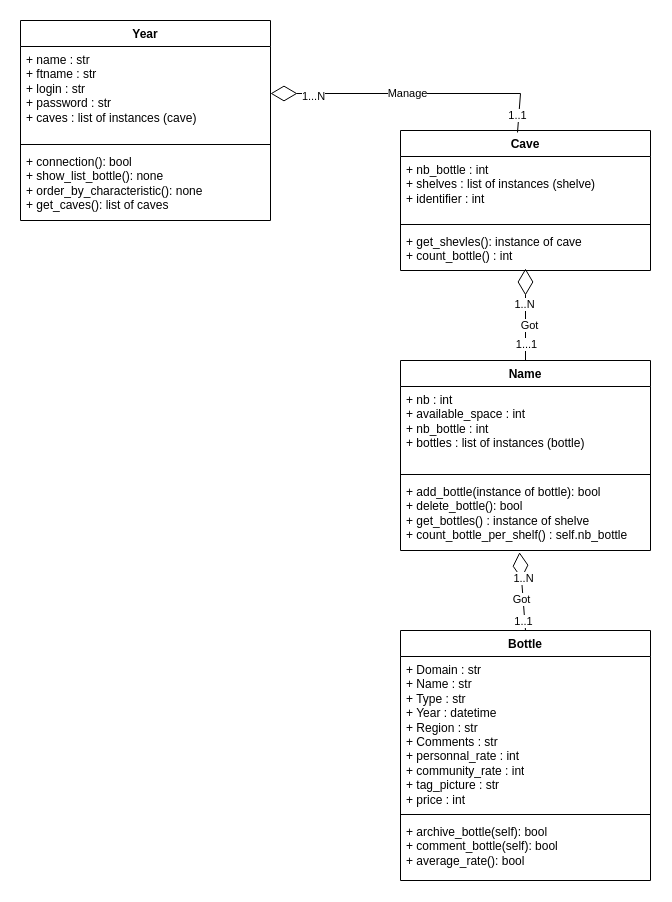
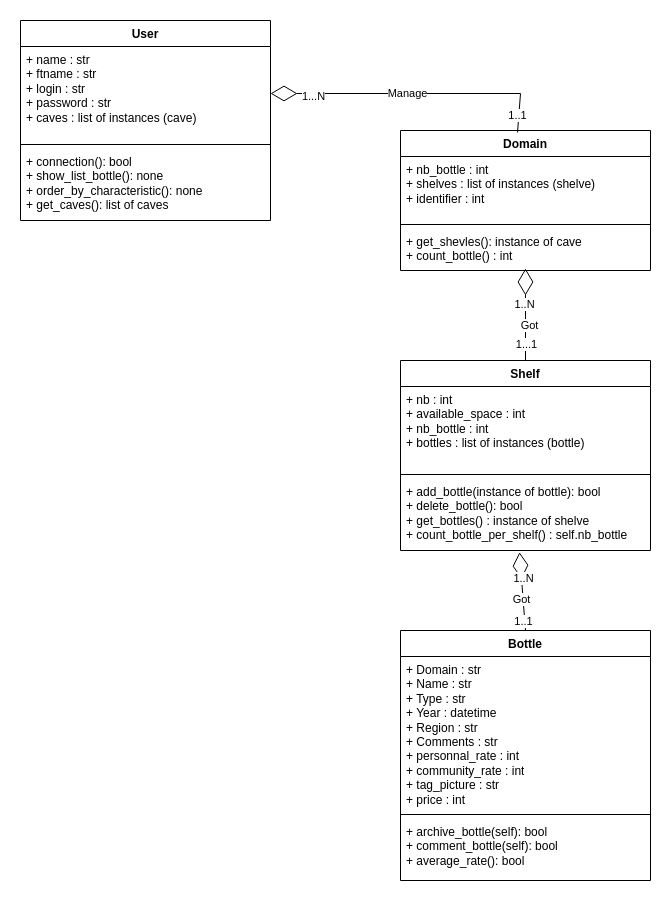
- <mxCell id="2" value="Year" style="swimlane;fontStyle=1;align=center;verticalAlign=top;childLayout=stackLayout;horizontal=1;startSize=26;horizontalStack=0;resizeParent=1;resizeParentMax=0;resizeLast=0;collapsible=1;marginBottom=0;whiteSpace=wrap;html=1;" vertex="1" parent="1"><mxGeometry x="20" y="20" width="250" height="200" as="geometry" /></mxCell>
+ <mxCell id="2" value="User" style="swimlane;fontStyle=1;align=center;verticalAlign=top;childLayout=stackLayout;horizontal=1;startSize=26;horizontalStack=0;resizeParent=1;resizeParentMax=0;resizeLast=0;collapsible=1;marginBottom=0;whiteSpace=wrap;html=1;" vertex="1" parent="1"><mxGeometry x="20" y="20" width="250" height="200" as="geometry" /></mxCell>
- <mxCell id="6" value="Cave" style="swimlane;fontStyle=1;align=center;verticalAlign=top;childLayout=stackLayout;horizontal=1;startSize=26;horizontalStack=0;resizeParent=1;resizeParentMax=0;resizeLast=0;collapsible=1;marginBottom=0;whiteSpace=wrap;html=1;" vertex="1" parent="1"><mxGeometry x="400" y="130" width="250" height="140" as="geometry" /></mxCell>
+ <mxCell id="6" value="Domain" style="swimlane;fontStyle=1;align=center;verticalAlign=top;childLayout=stackLayout;horizontal=1;startSize=26;horizontalStack=0;resizeParent=1;resizeParentMax=0;resizeLast=0;collapsible=1;marginBottom=0;whiteSpace=wrap;html=1;" vertex="1" parent="1"><mxGeometry x="400" y="130" width="250" height="140" as="geometry" /></mxCell>
- <mxCell id="14" value="Name&lt;div&gt;&lt;br&gt;&lt;/div&gt;" style="swimlane;fontStyle=1;align=center;verticalAlign=top;childLayout=stackLayout;horizontal=1;startSize=26;horizontalStack=0;resizeParent=1;resizeParentMax=0;resizeLast=0;collapsible=1;marginBottom=0;whiteSpace=wrap;html=1;" vertex="1" parent="1"><mxGeometry x="400" y="360" width="250" height="190" as="geometry" /></mxCell>
+ <mxCell id="14" value="Shelf&lt;div&gt;&lt;br&gt;&lt;/div&gt;" style="swimlane;fontStyle=1;align=center;verticalAlign=top;childLayout=stackLayout;horizontal=1;startSize=26;horizontalStack=0;resizeParent=1;resizeParentMax=0;resizeLast=0;collapsible=1;marginBottom=0;whiteSpace=wrap;html=1;" vertex="1" parent="1"><mxGeometry x="400" y="360" width="250" height="190" as="geometry" /></mxCell>
